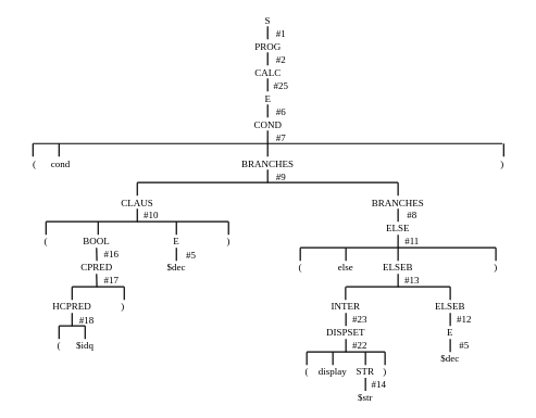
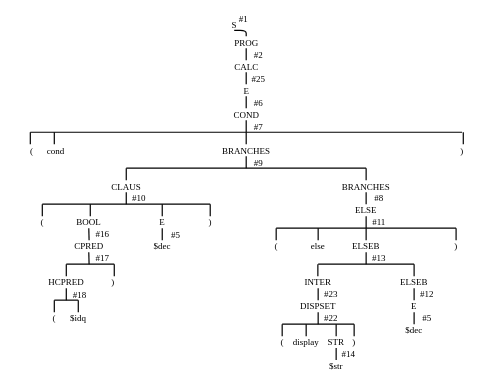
- <mxCell id="2" value="S" style="text;html=1;strokeColor=none;fillColor=none;align=center;verticalAlign=middle;whiteSpace=wrap;rounded=0;fontSize=15;fontFamily=Verdana;" vertex="1" parent="1"><mxGeometry x="390" width="40" height="20" as="geometry" y="20" /></mxCell>
+ <mxCell id="2" value="S" style="text;html=1;strokeColor=none;fillColor=none;align=center;verticalAlign=middle;whiteSpace=wrap;rounded=0;fontSize=15;fontFamily=Verdana;" vertex="1" parent="1"><mxGeometry x="370" y="30" width="40" height="20" as="geometry" /></mxCell>
